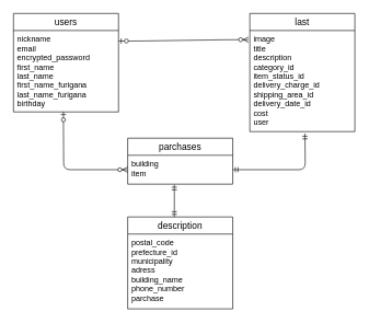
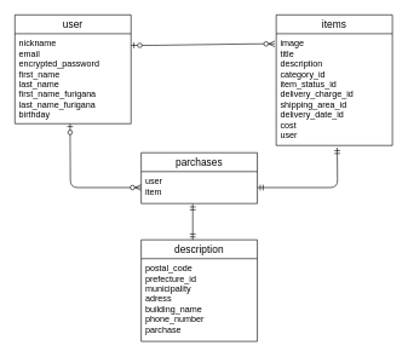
- <mxCell id="2" value="users" style="swimlane;fontStyle=0;childLayout=stackLayout;horizontal=1;startSize=26;horizontalStack=0;resizeParent=1;resizeParentMax=0;resizeLast=0;collapsible=1;marginBottom=0;align=center;fontSize=14;" parent="1" vertex="1"><mxGeometry x="20" y="20" width="160" height="150" as="geometry" /></mxCell>
+ <mxCell id="2" value="user" style="swimlane;fontStyle=0;childLayout=stackLayout;horizontal=1;startSize=26;horizontalStack=0;resizeParent=1;resizeParentMax=0;resizeLast=0;collapsible=1;marginBottom=0;align=center;fontSize=14;" parent="1" vertex="1"><mxGeometry x="20" y="20" width="160" height="150" as="geometry" /></mxCell>
- <mxCell id="4" value="last" style="swimlane;fontStyle=0;childLayout=stackLayout;horizontal=1;startSize=26;horizontalStack=0;resizeParent=1;resizeParentMax=0;resizeLast=0;collapsible=1;marginBottom=0;align=center;fontSize=14;" parent="1" vertex="1"><mxGeometry x="380" y="20" width="160" height="180" as="geometry" /></mxCell>
+ <mxCell id="4" value="items" style="swimlane;fontStyle=0;childLayout=stackLayout;horizontal=1;startSize=26;horizontalStack=0;resizeParent=1;resizeParentMax=0;resizeLast=0;collapsible=1;marginBottom=0;align=center;fontSize=14;" parent="1" vertex="1"><mxGeometry x="380" y="20" width="160" height="180" as="geometry" /></mxCell>
- <mxCell id="7" value="building&#10;item" style="text;strokeColor=none;fillColor=none;spacingLeft=4;spacingRight=4;overflow=hidden;rotatable=0;points=[[0,0.5],[1,0.5]];portConstraint=eastwest;fontSize=12;" parent="6" vertex="1"><mxGeometry y="26" width="160" height="44" as="geometry" /></mxCell>
+ <mxCell id="7" value="user&#10;item" style="text;strokeColor=none;fillColor=none;spacingLeft=4;spacingRight=4;overflow=hidden;rotatable=0;points=[[0,0.5],[1,0.5]];portConstraint=eastwest;fontSize=12;" parent="6" vertex="1"><mxGeometry y="26" width="160" height="44" as="geometry" /></mxCell>
